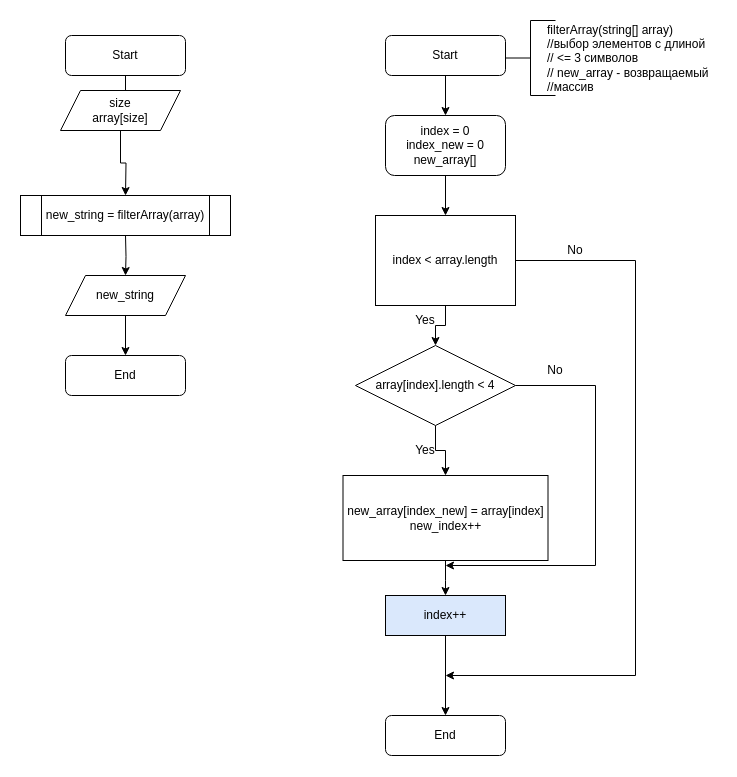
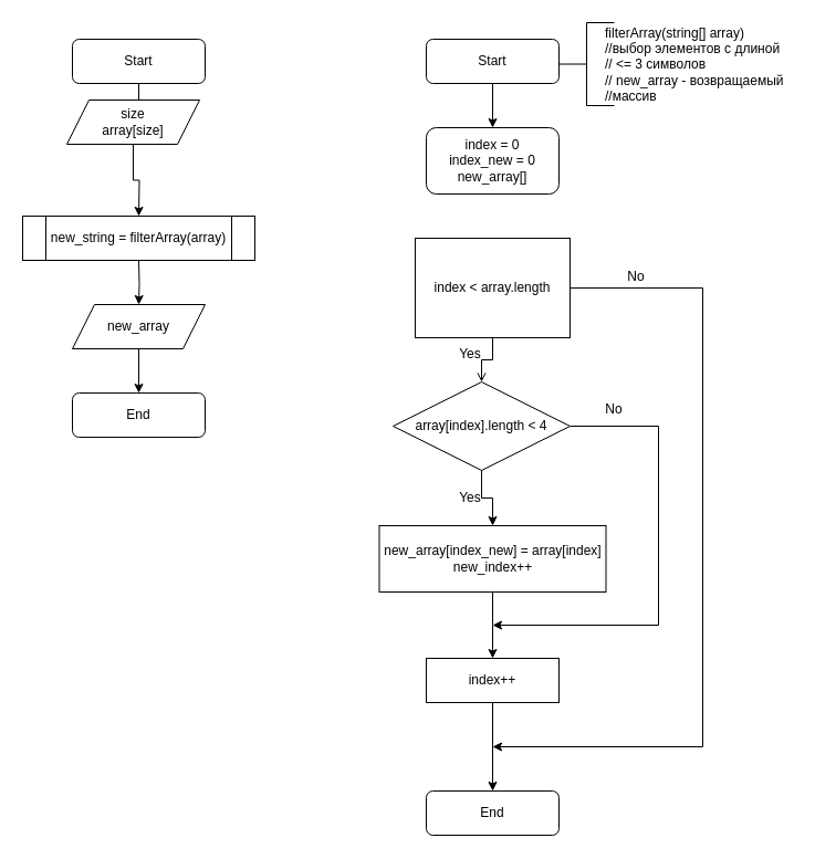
- <mxCell id="13" value="" style="edgeStyle=orthogonalEdgeStyle;rounded=0;orthogonalLoop=1;jettySize=auto;html=1;" edge="1" parent="1" source="14" target="19"><mxGeometry relative="1" as="geometry" /></mxCell>
- <mxCell id="9" value="new_string" style="shape=parallelogram;perimeter=parallelogramPerimeter;whiteSpace=wrap;html=1;fixedSize=1;" vertex="1" parent="1"><mxGeometry x="65" y="275" width="120" height="40" as="geometry" /></mxCell>
+ <mxCell id="9" value="new_array" style="shape=parallelogram;perimeter=parallelogramPerimeter;whiteSpace=wrap;html=1;fixedSize=1;" vertex="1" parent="1"><mxGeometry x="65" y="275" width="120" height="40" as="geometry" /></mxCell>
- <mxCell id="18" value="" style="edgeStyle=orthogonalEdgeStyle;rounded=0;orthogonalLoop=1;jettySize=auto;html=1;" edge="1" parent="1" source="19" target="24"><mxGeometry relative="1" as="geometry" /></mxCell>
+ <mxCell id="18" value="" style="edgeStyle=orthogonalEdgeStyle;rounded=0;orthogonalLoop=1;jettySize=auto;html=1;endArrow=open;" edge="1" parent="1" source="19" target="24"><mxGeometry relative="1" as="geometry" /></mxCell>
- <mxCell id="26" value="new_array[index_new] = array[index]&lt;br&gt;new_index++" style="whiteSpace=wrap;html=1;" vertex="1" parent="1"><mxGeometry x="342.5" y="475" width="205" height="85" as="geometry" /></mxCell>
+ <mxCell id="26" value="new_array[index_new] = array[index]&lt;br&gt;new_index++" style="whiteSpace=wrap;html=1;" vertex="1" parent="1"><mxGeometry x="342.5" y="475" width="205" height="60" as="geometry" /></mxCell>
- <mxCell id="29" value="index++" style="whiteSpace=wrap;html=1;fillColor=#dae8fc;" vertex="1" parent="1"><mxGeometry x="385" y="595" width="120" height="40" as="geometry" /></mxCell>
+ <mxCell id="29" value="index++" style="whiteSpace=wrap;html=1;" vertex="1" parent="1"><mxGeometry x="385" y="595" width="120" height="40" as="geometry" /></mxCell>
